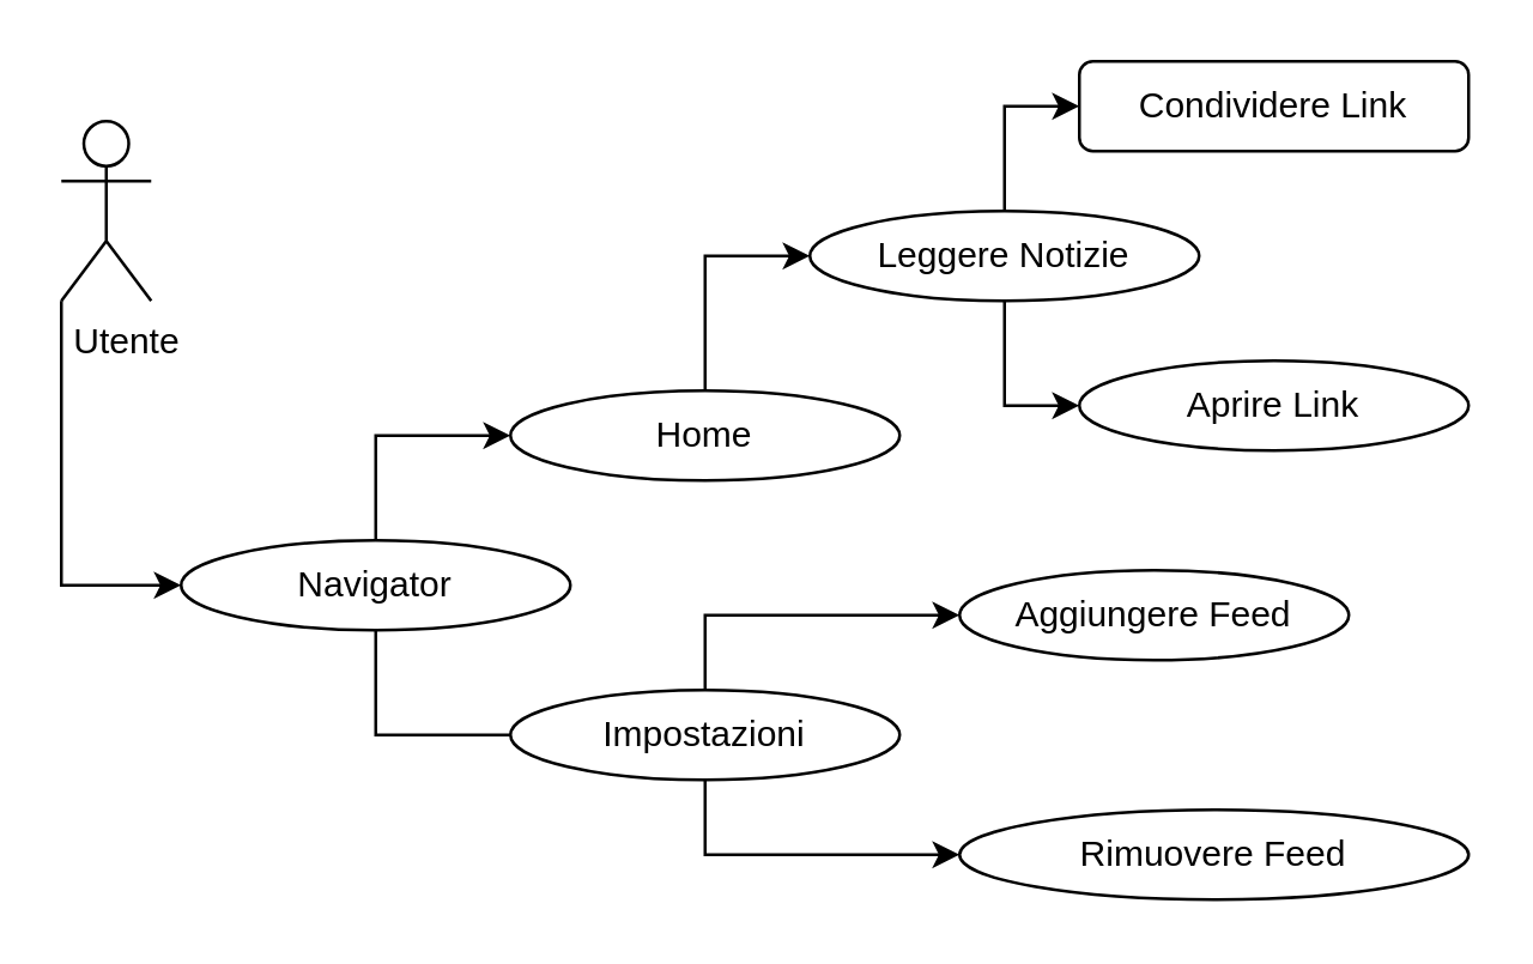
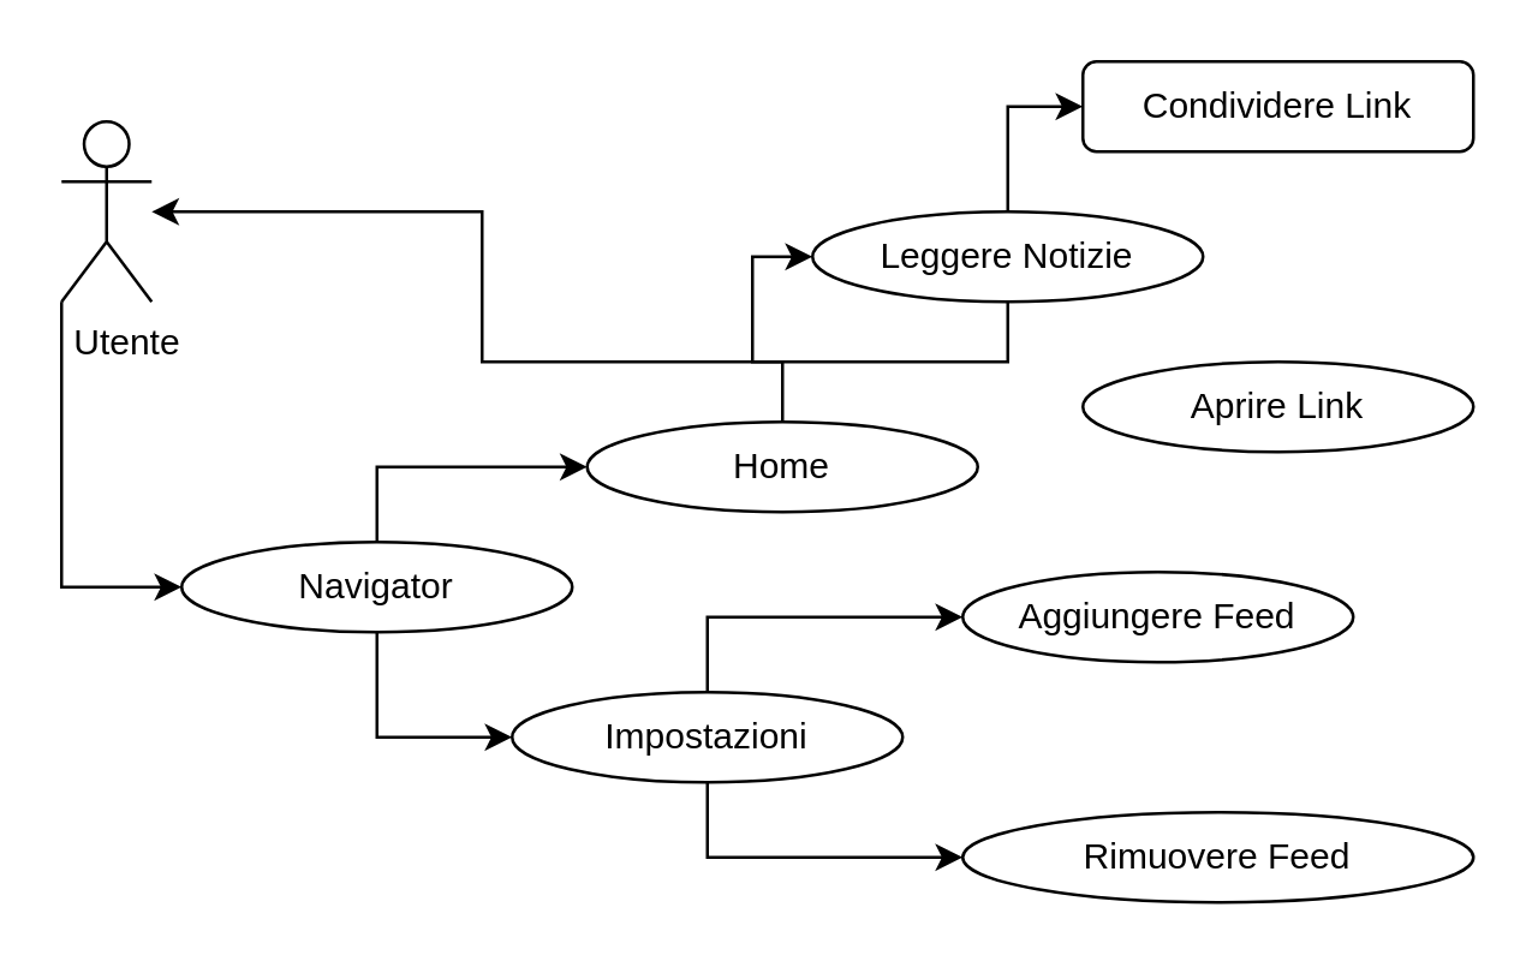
- <mxCell id="4" style="edgeStyle=orthogonalEdgeStyle;rounded=0;orthogonalLoop=1;jettySize=auto;html=1;exitX=0.5;exitY=1;exitDx=0;exitDy=0;entryX=0;entryY=0.5;entryDx=0;entryDy=0;" edge="1" parent="1" source="6" target="13"><mxGeometry relative="1" as="geometry" /></mxCell>
+ <mxCell id="4" style="edgeStyle=orthogonalEdgeStyle;rounded=0;orthogonalLoop=1;jettySize=auto;html=1;exitX=0.5;exitY=1;exitDx=0;exitDy=0;" edge="1" parent="1" source="6" target="3"><mxGeometry relative="1" as="geometry" /></mxCell>
- <mxCell id="18" value="Home" style="ellipse;whiteSpace=wrap;html=1;" vertex="1" parent="1"><mxGeometry x="170" y="130" width="130" height="30" as="geometry" /></mxCell>
+ <mxCell id="18" value="Home" style="ellipse;whiteSpace=wrap;html=1;" vertex="1" parent="1"><mxGeometry x="195" y="140" width="130" height="30" as="geometry" /></mxCell>
- <mxCell id="14" style="edgeStyle=orthogonalEdgeStyle;rounded=0;orthogonalLoop=1;jettySize=auto;html=1;exitX=0.5;exitY=1;exitDx=0;exitDy=0;entryX=0;entryY=0.5;entryDx=0;entryDy=0;endArrow=none;" edge="1" parent="1" source="16" target="10"><mxGeometry relative="1" as="geometry" /></mxCell>
+ <mxCell id="14" style="edgeStyle=orthogonalEdgeStyle;rounded=0;orthogonalLoop=1;jettySize=auto;html=1;exitX=0.5;exitY=1;exitDx=0;exitDy=0;entryX=0;entryY=0.5;entryDx=0;entryDy=0;" edge="1" parent="1" source="16" target="10"><mxGeometry relative="1" as="geometry" /></mxCell>
